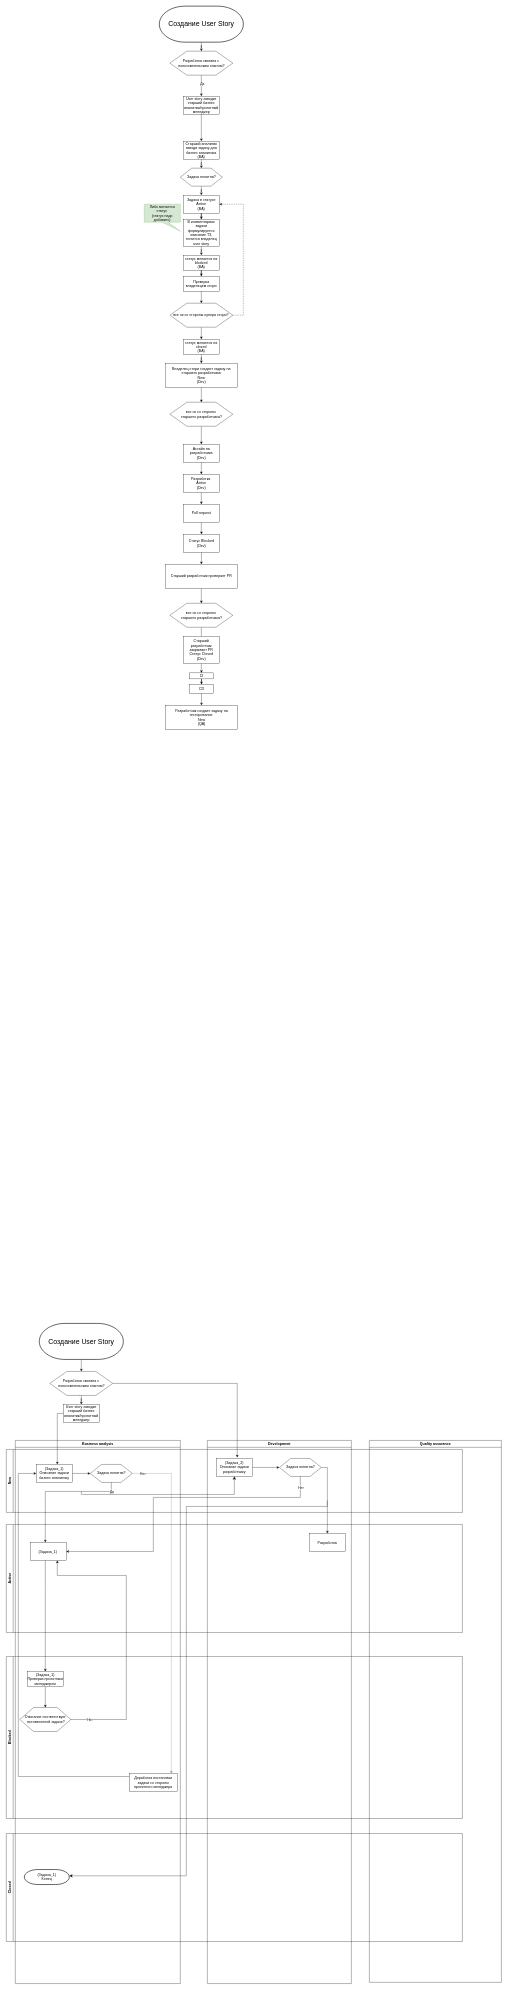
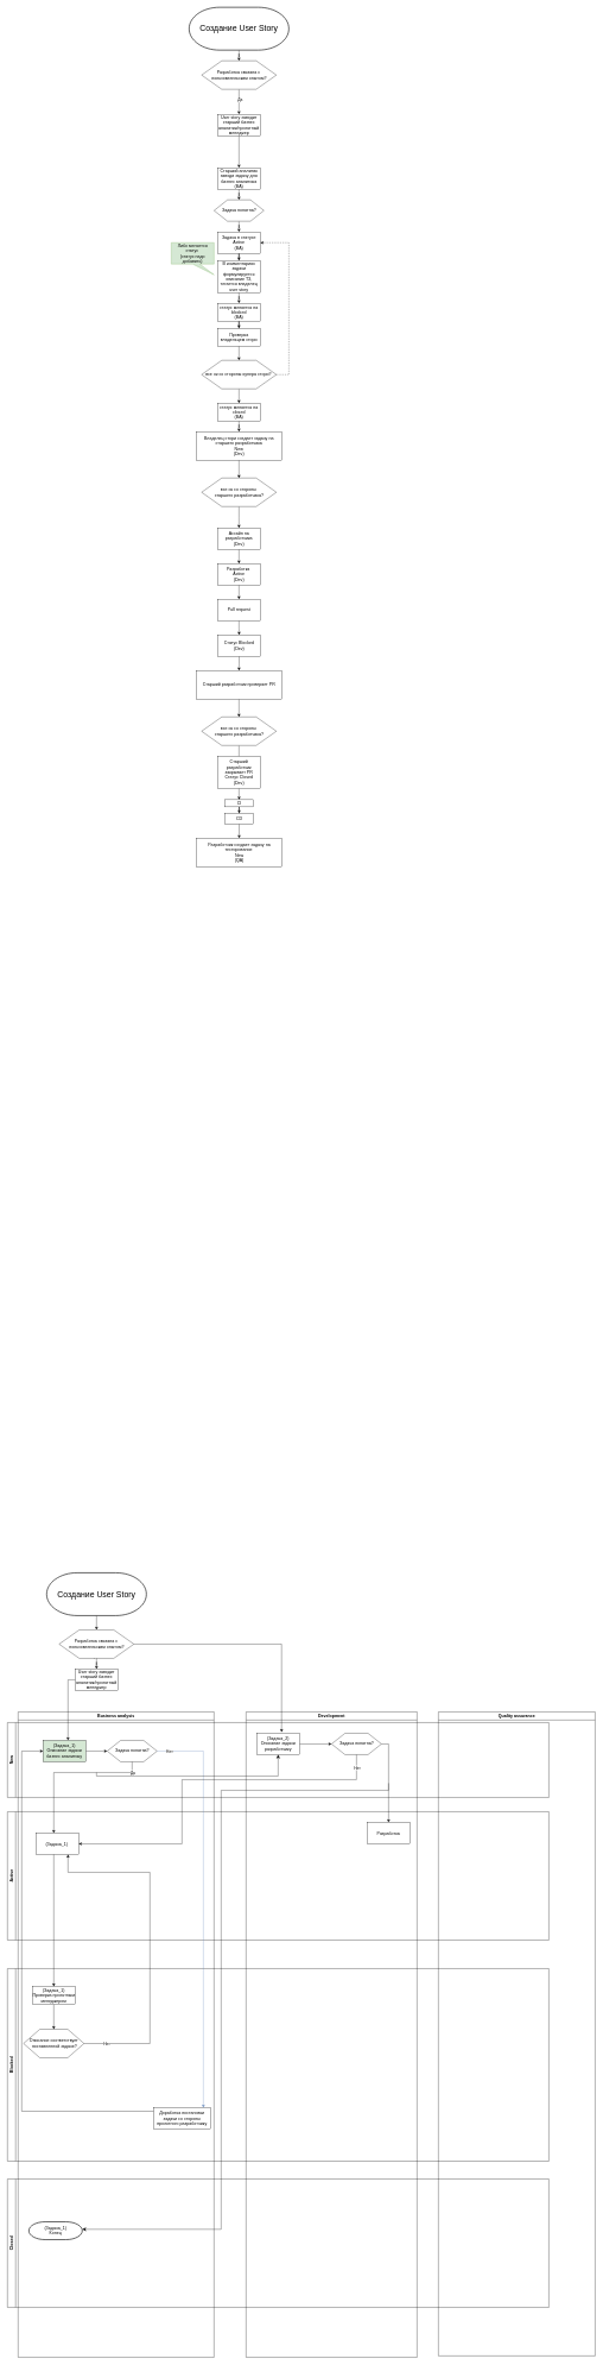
- <mxCell id="16" value="(Задача_1) Описание задачи бизнес аналитику" style="whiteSpace=wrap;html=1;arcSize=6;" parent="14" vertex="1"><mxGeometry x="100" y="50" width="120" height="60" as="geometry" /></mxCell>
+ <mxCell id="16" value="(Задача_1) Описание задачи бизнес аналитику" style="whiteSpace=wrap;html=1;arcSize=6;fillColor=#d5e8d4;" parent="14" vertex="1"><mxGeometry x="100" y="50" width="120" height="60" as="geometry" /></mxCell>
- <mxCell id="6" value="Доработка постановки задачи со стороны проектного менеджера" style="whiteSpace=wrap;html=1;arcSize=6;movable=1;resizable=1;rotatable=1;deletable=1;editable=1;locked=0;connectable=1;direction=west;" parent="5" vertex="1"><mxGeometry x="410" y="390" width="160" height="60" as="geometry" /></mxCell>
+ <mxCell id="6" value="Доработка постановки задачи со стороны проектного разработчику" style="whiteSpace=wrap;html=1;arcSize=6;movable=1;resizable=1;rotatable=1;deletable=1;editable=1;locked=0;connectable=1;direction=west;" parent="5" vertex="1"><mxGeometry x="410" y="390" width="160" height="60" as="geometry" /></mxCell>
